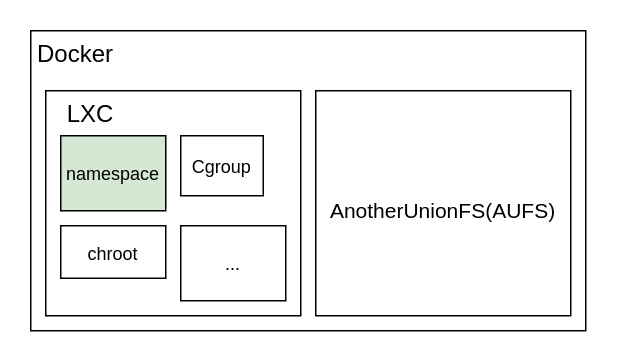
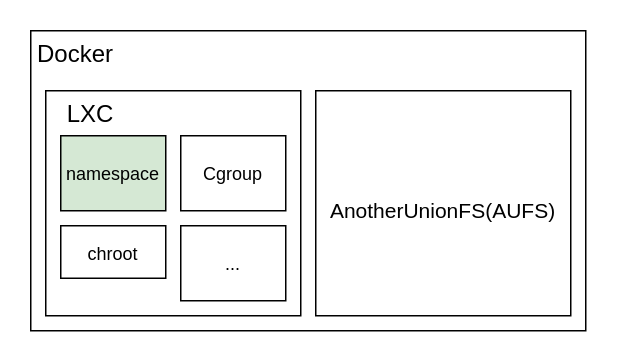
- <mxCell id="9" value="&lt;font style=&quot;font-size: 12px&quot;&gt;Cgroup&lt;/font&gt;" style="rounded=0;whiteSpace=wrap;html=1;fontSize=14;" vertex="1" parent="1"><mxGeometry x="120" y="90" width="55" height="40" as="geometry" /></mxCell>
+ <mxCell id="9" value="&lt;font style=&quot;font-size: 12px&quot;&gt;Cgroup&lt;/font&gt;" style="rounded=0;whiteSpace=wrap;html=1;fontSize=14;" vertex="1" parent="1"><mxGeometry x="120" y="90" width="70" height="50" as="geometry" /></mxCell>
